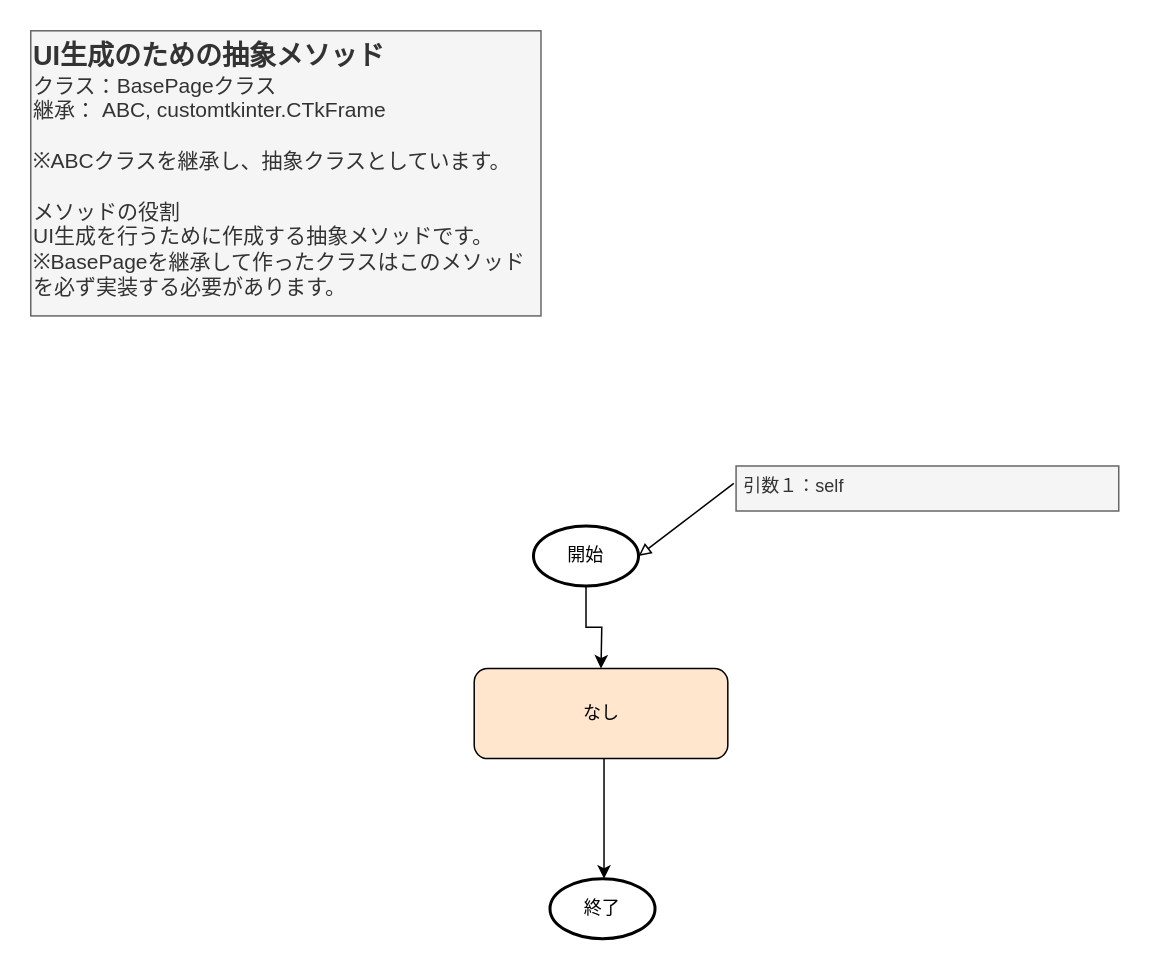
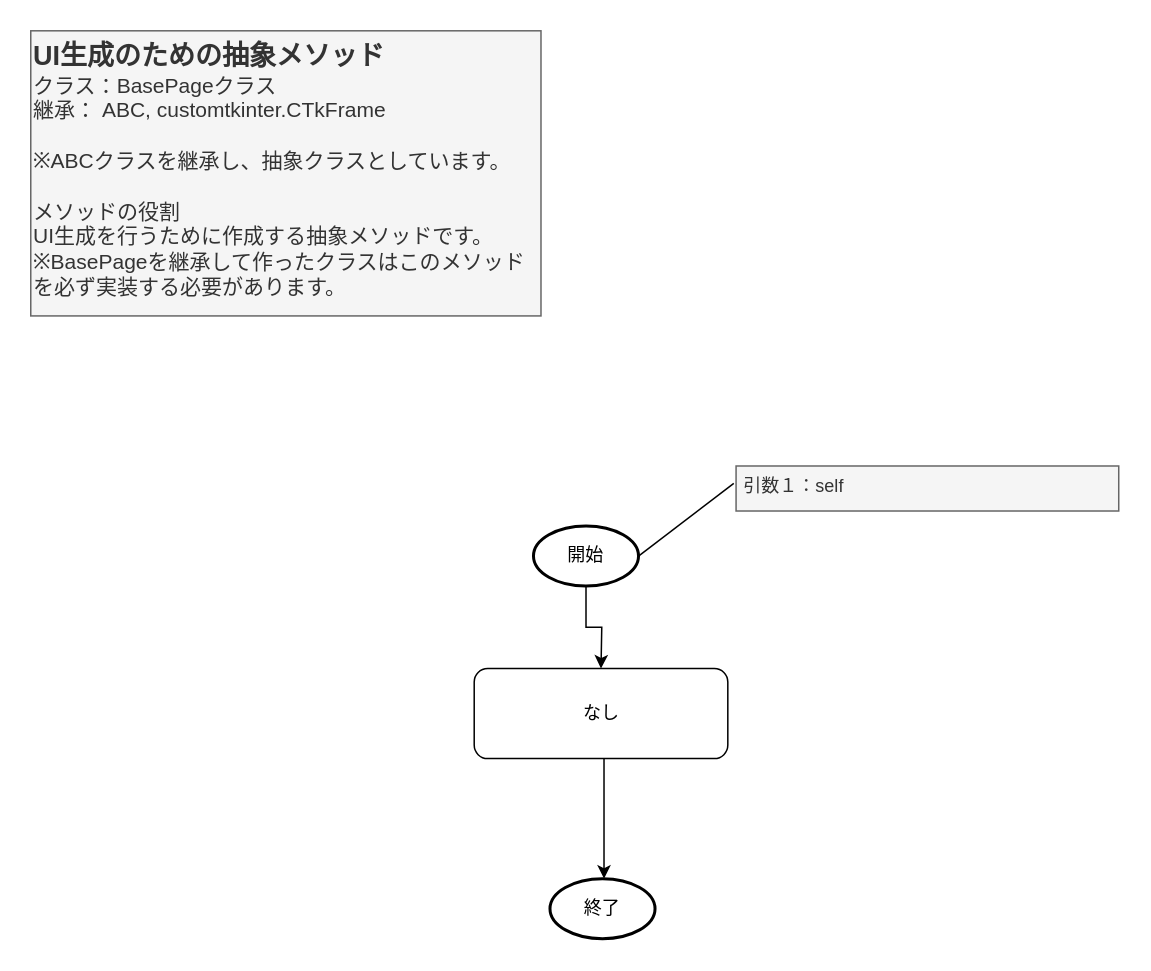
- <mxCell id="7" style="rounded=0;orthogonalLoop=1;jettySize=auto;html=1;entryX=1;entryY=0.5;entryDx=0;entryDy=0;exitX=-0.006;exitY=0.387;exitDx=0;exitDy=0;exitPerimeter=0;endArrow=block;endFill=0;entryPerimeter=0;" parent="1" source="8" target="3" edge="1"><mxGeometry relative="1" as="geometry"><mxPoint x="435" y="315" as="targetPoint" /></mxGeometry></mxCell>
+ <mxCell id="7" style="rounded=0;orthogonalLoop=1;jettySize=auto;html=1;entryX=1;entryY=0.5;entryDx=0;entryDy=0;exitX=-0.006;exitY=0.387;exitDx=0;exitDy=0;exitPerimeter=0;endArrow=none;endFill=0;entryPerimeter=0;" parent="1" source="8" target="3" edge="1"><mxGeometry relative="1" as="geometry"><mxPoint x="435" y="315" as="targetPoint" /></mxGeometry></mxCell>
- <mxCell id="9" value="なし" style="rounded=1;whiteSpace=wrap;html=1;fillColor=#ffe6cc;" parent="1" vertex="1"><mxGeometry x="315.5" y="445" width="169" height="60" as="geometry" /></mxCell>
+ <mxCell id="9" value="なし" style="rounded=1;whiteSpace=wrap;html=1;" parent="1" vertex="1"><mxGeometry x="315.5" y="445" width="169" height="60" as="geometry" /></mxCell>
